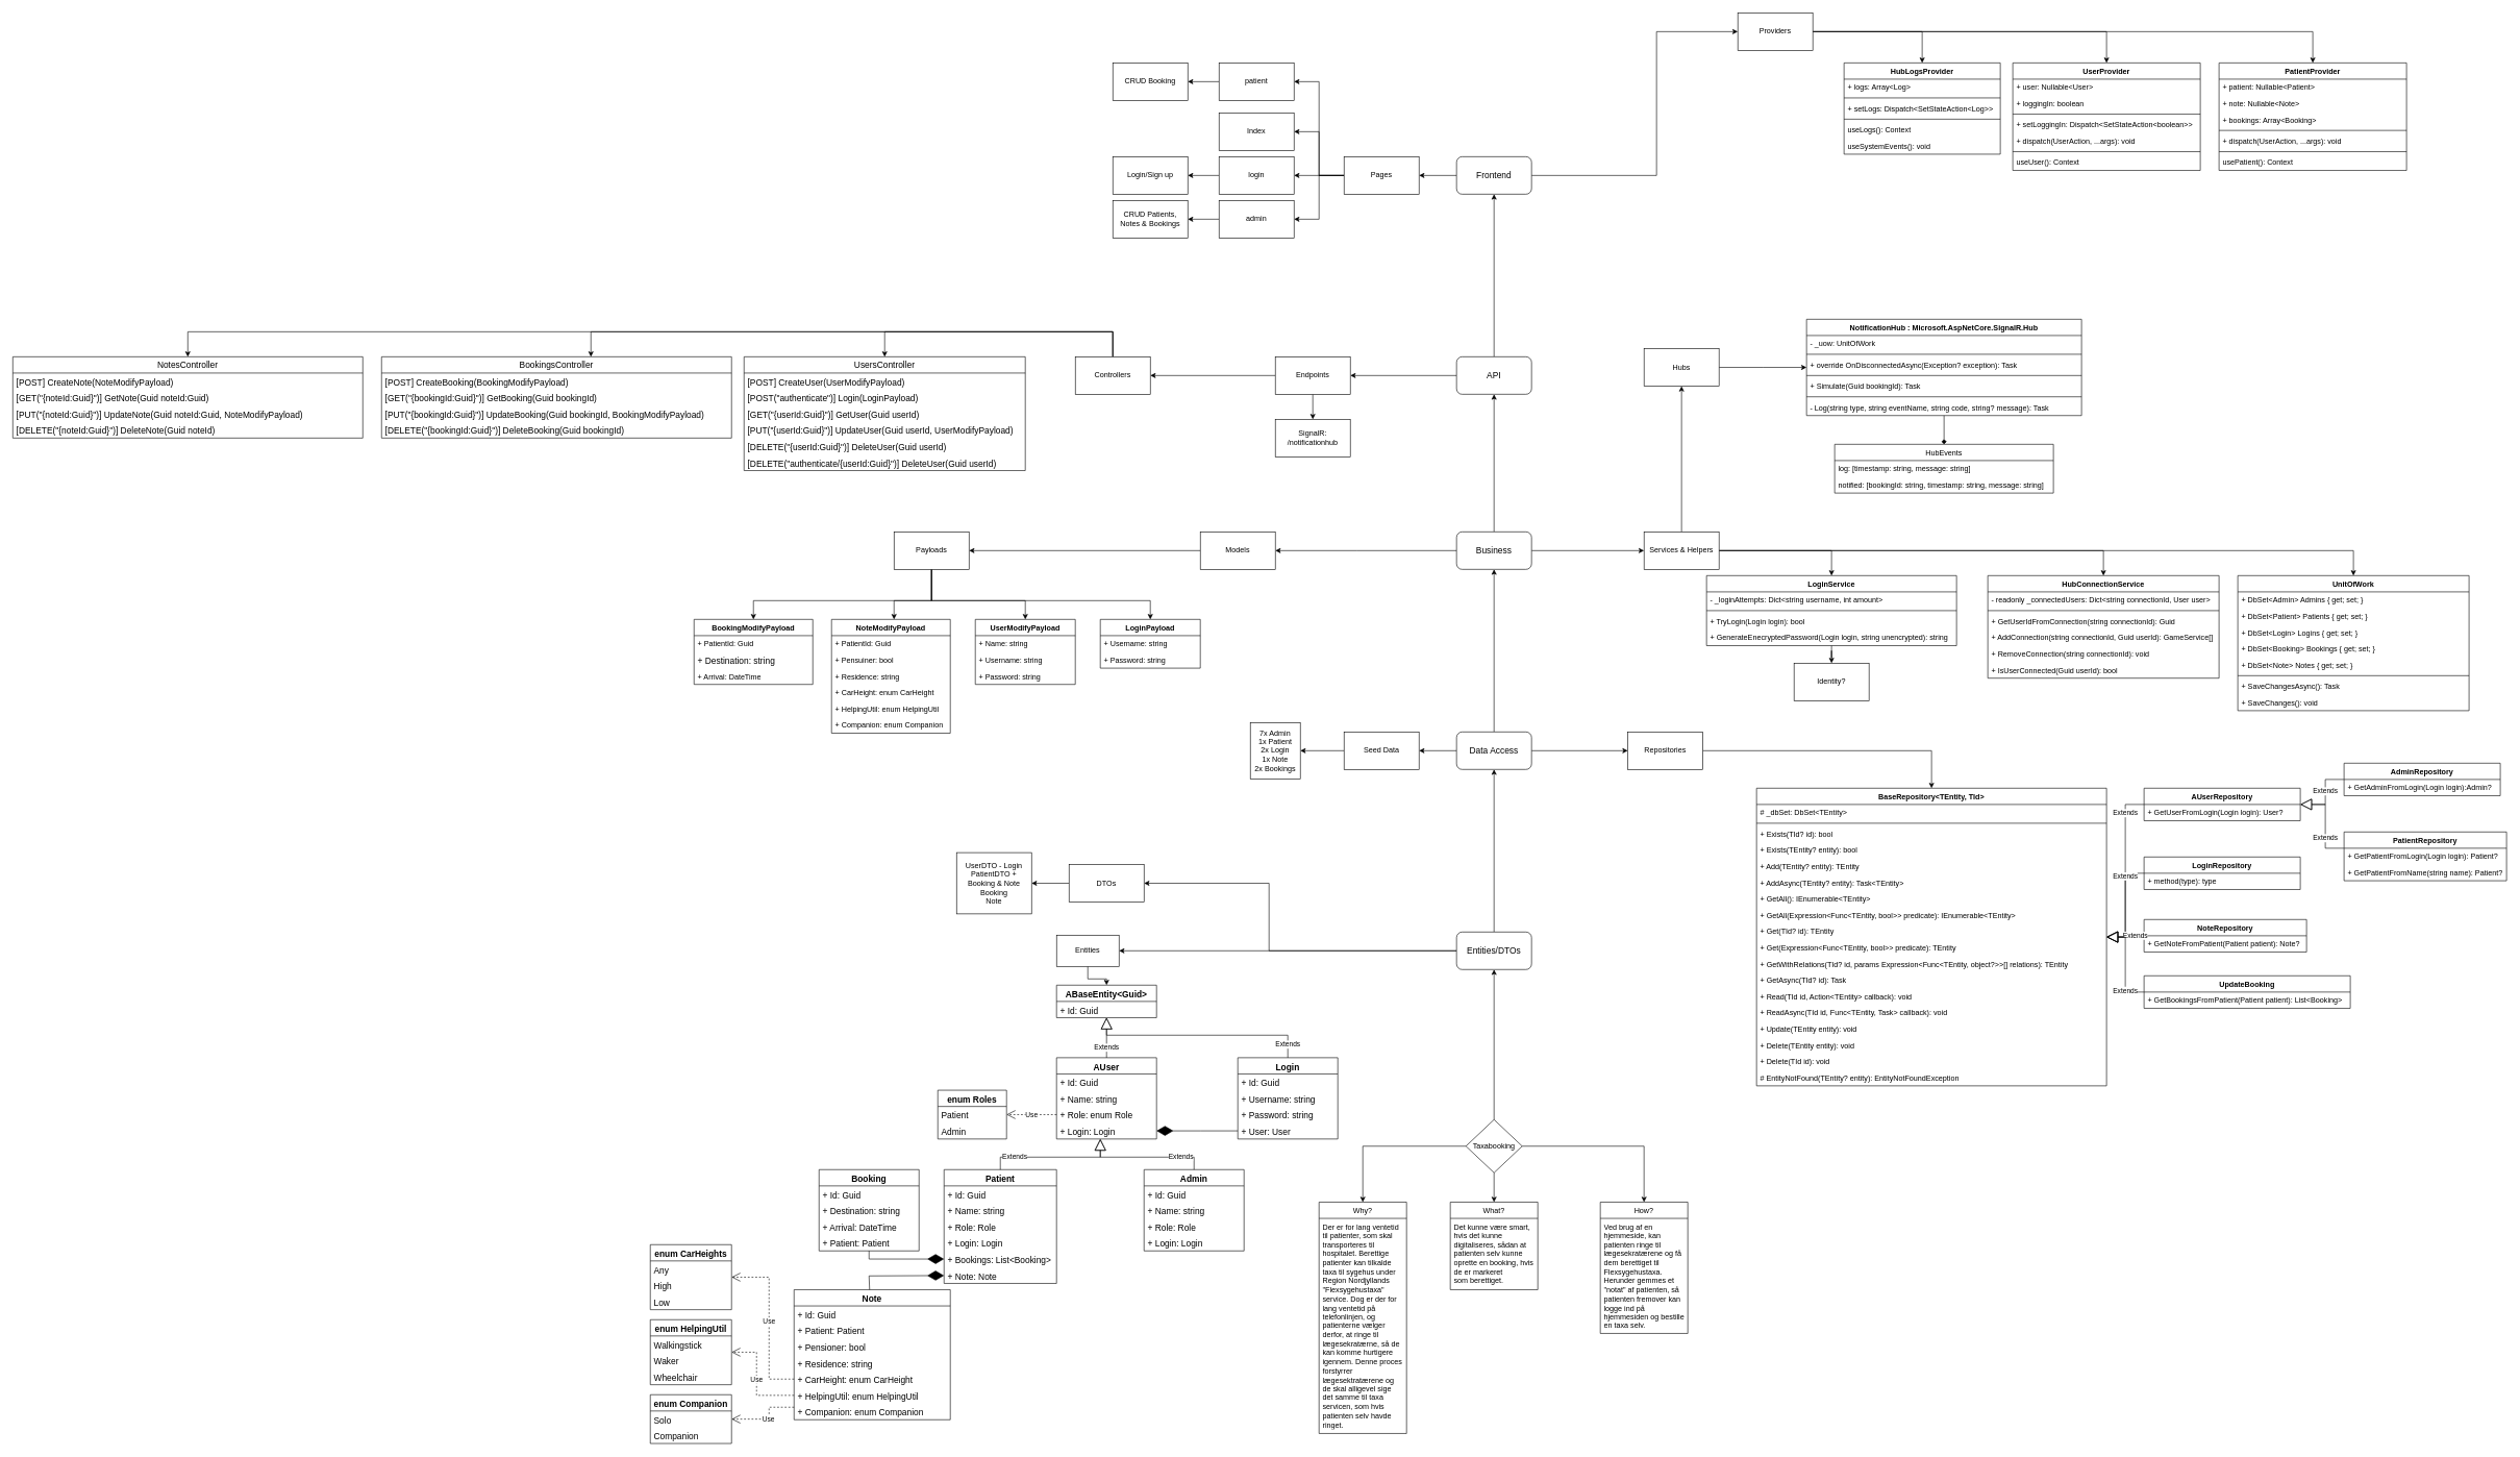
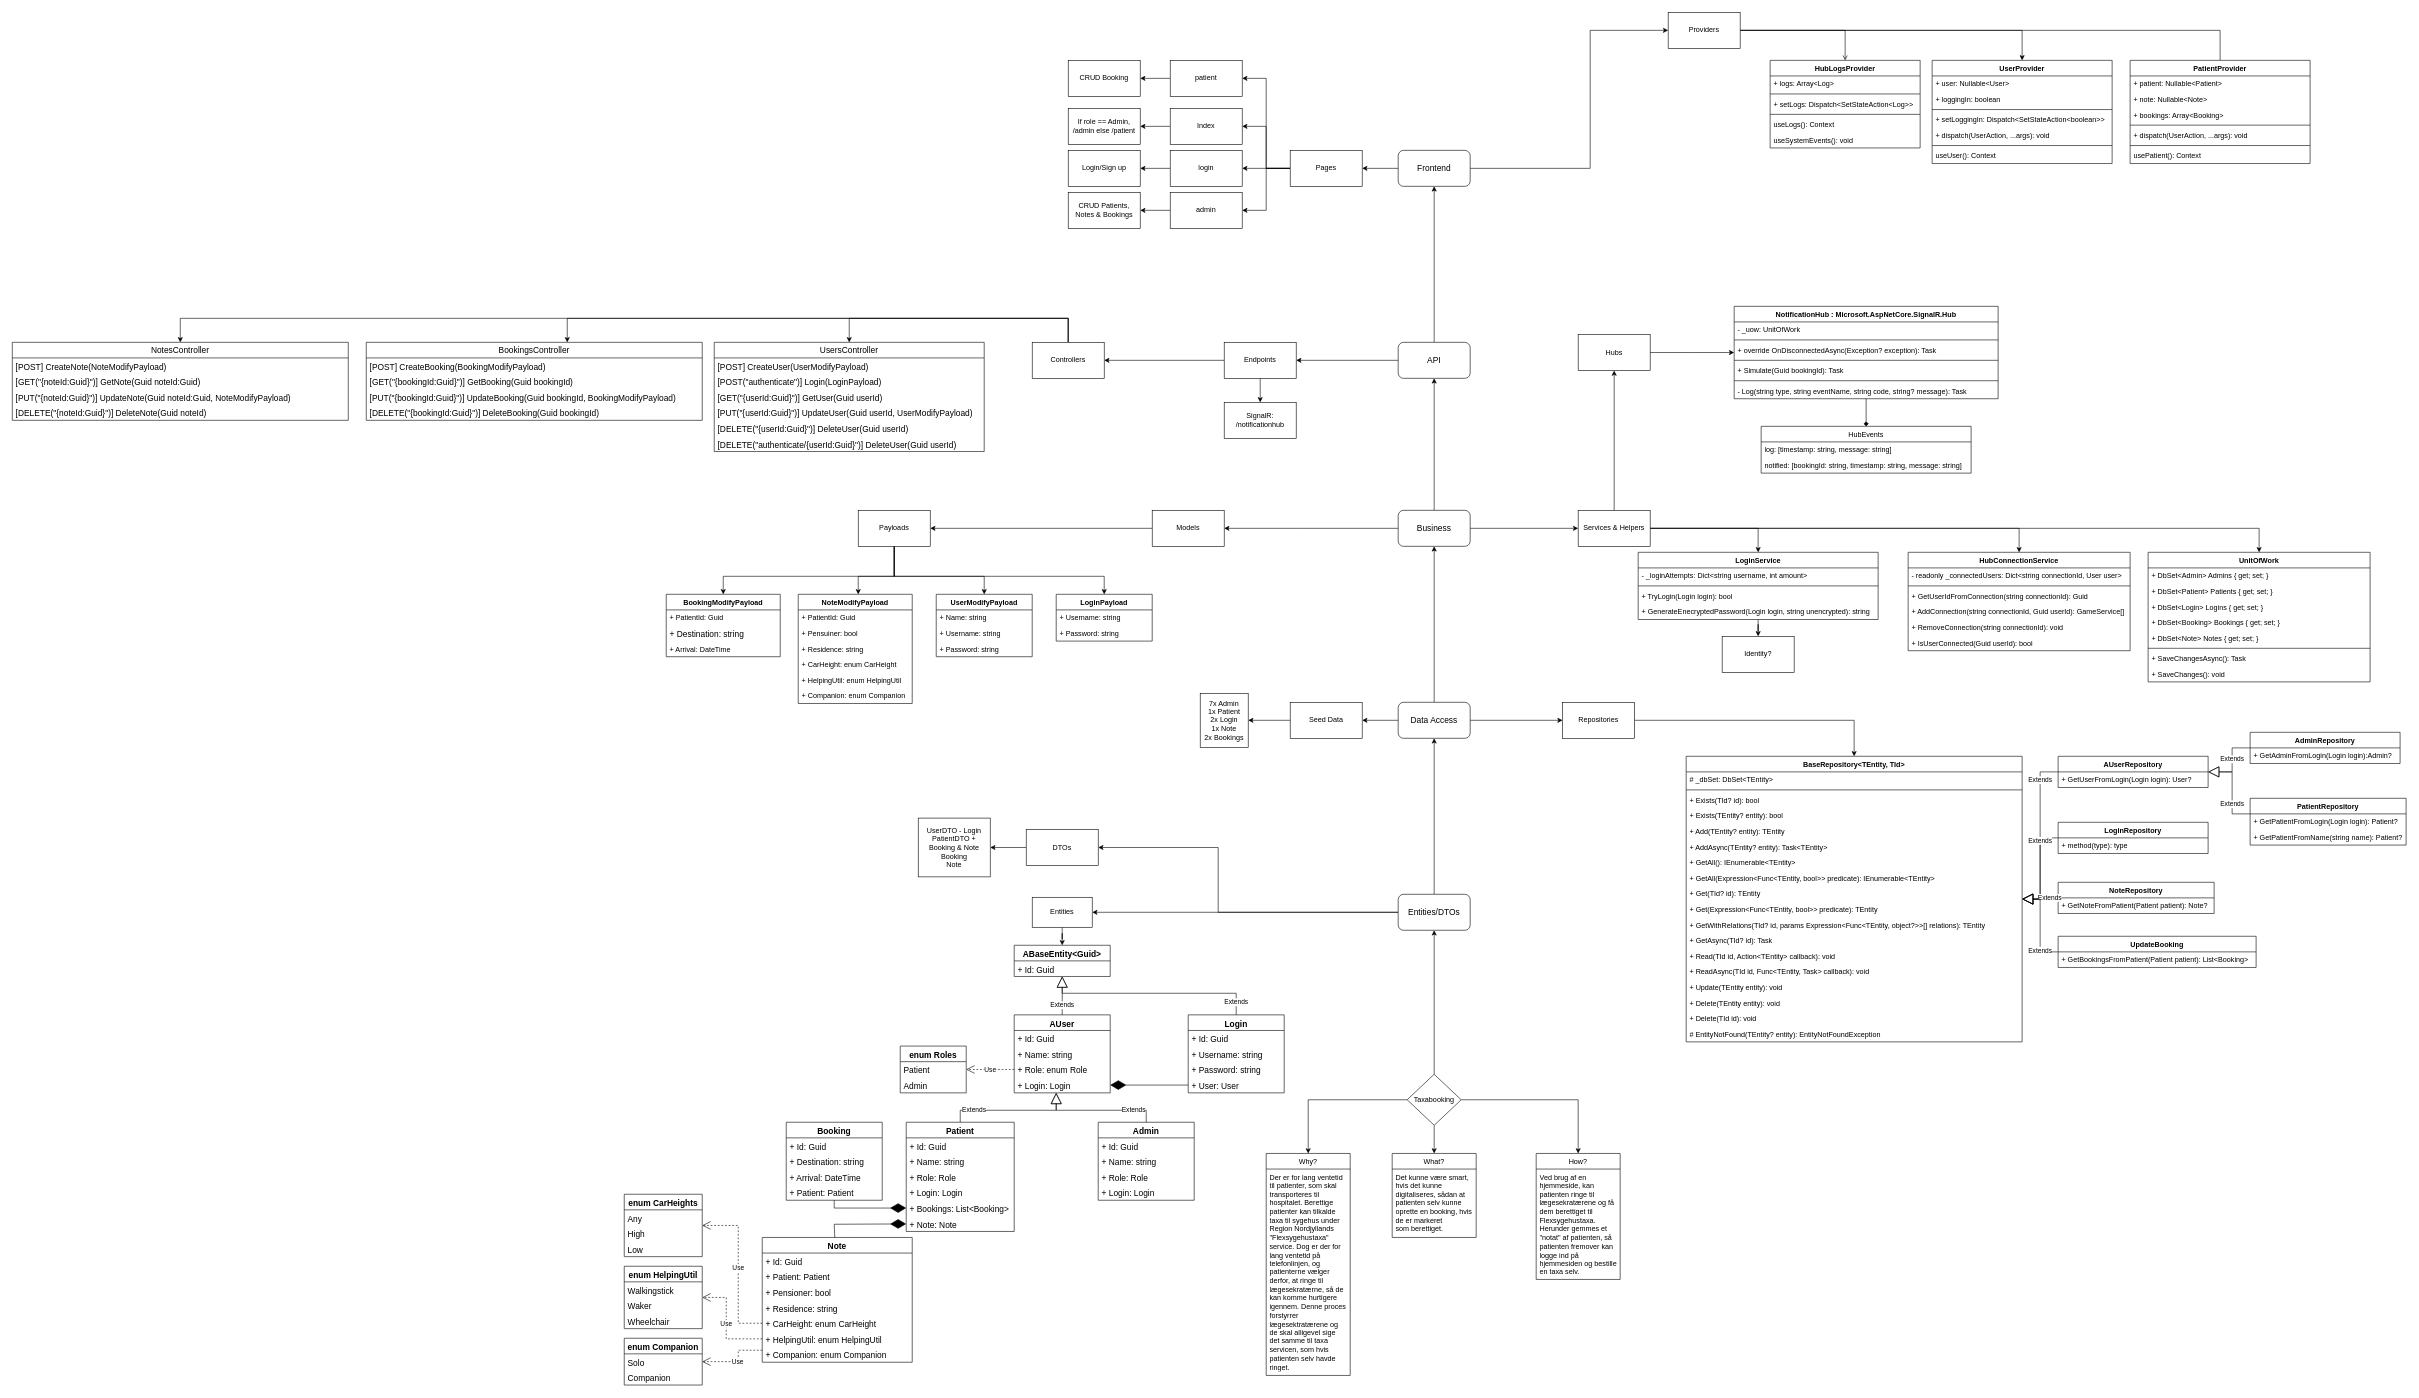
- <mxCell id="75" style="edgeStyle=orthogonalEdgeStyle;rounded=0;orthogonalLoop=1;jettySize=auto;html=1;" parent="1" source="78" target="162" edge="1"><mxGeometry relative="1" as="geometry" /></mxCell>
+ <mxCell id="75" style="edgeStyle=orthogonalEdgeStyle;rounded=0;orthogonalLoop=1;jettySize=auto;html=1;endArrow=open;" parent="1" source="78" target="162" edge="1"><mxGeometry relative="1" as="geometry" /></mxCell>
- <mxCell id="77" style="edgeStyle=orthogonalEdgeStyle;rounded=0;orthogonalLoop=1;jettySize=auto;html=1;fontSize=12;" edge="1" parent="1" source="78" target="265"><mxGeometry relative="1" as="geometry" /></mxCell>
+ <mxCell id="77" style="edgeStyle=orthogonalEdgeStyle;rounded=0;orthogonalLoop=1;jettySize=auto;html=1;fontSize=12;endArrow=none;" edge="1" parent="1" source="78" target="265"><mxGeometry relative="1" as="geometry" /></mxCell>
+ <mxCell id="273" value="If role == Admin, /admin else /patient" style="whiteSpace=wrap;html=1;" vertex="1" parent="1"><mxGeometry x="1780" y="180" width="120" height="60" as="geometry" /></mxCell>
+ <mxCell id="81" value="" style="edgeStyle=orthogonalEdgeStyle;rounded=0;orthogonalLoop=1;jettySize=auto;html=1;fontSize=12;" edge="1" parent="1" source="82" target="273"><mxGeometry relative="1" as="geometry" /></mxCell>
- <mxCell id="32" value="Entities" style="whiteSpace=wrap;html=1;" parent="1" vertex="1"><mxGeometry x="1690" y="1495" width="100" height="50" as="geometry" /></mxCell>
+ <mxCell id="32" value="Entities" style="whiteSpace=wrap;html=1;" parent="1" vertex="1"><mxGeometry x="1720" y="1495" width="100" height="50" as="geometry" /></mxCell>
